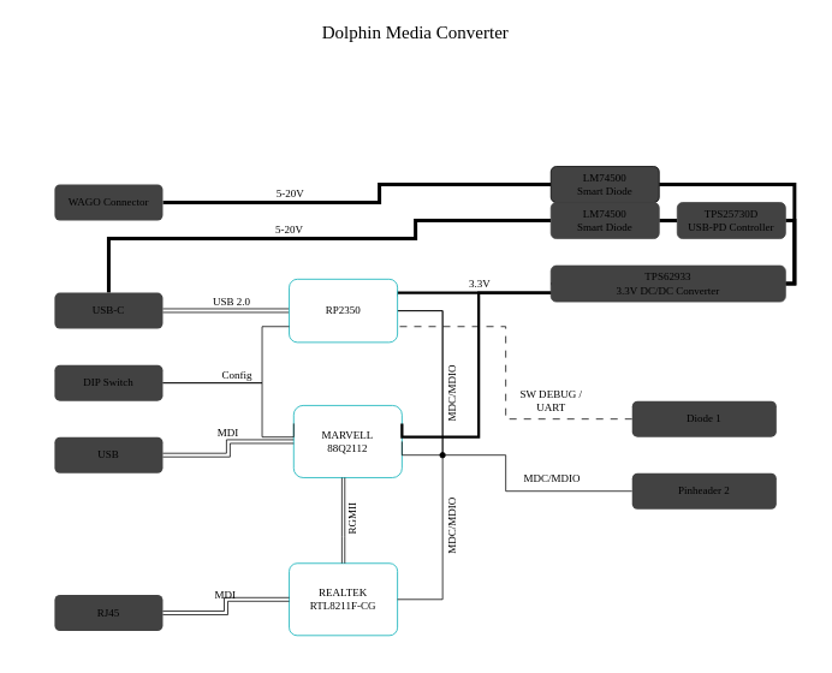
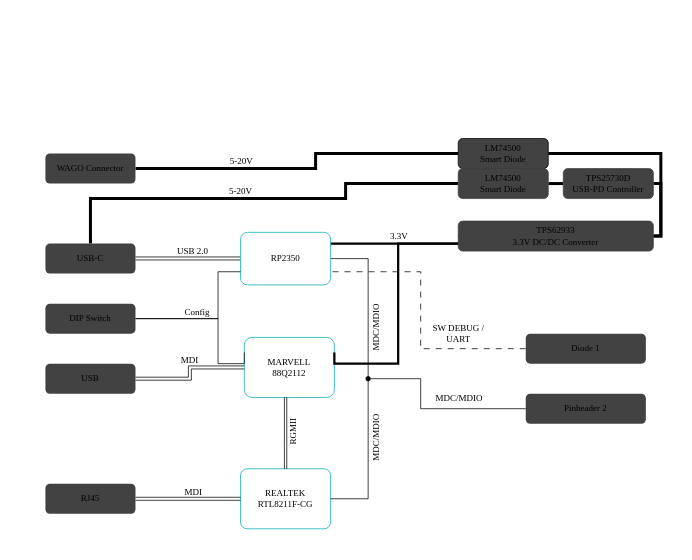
- <mxCell id="5" value="&lt;font style=&quot;font-size: 20px;&quot;&gt;Dolphin Media Converter&lt;/font&gt;" style="text;html=1;align=center;verticalAlign=middle;whiteSpace=wrap;rounded=0;fontFamily=Bosch Sans;" vertex="1" parent="1"><mxGeometry x="315" y="20" width="290" height="30" as="geometry" /></mxCell>
- <mxCell id="21" style="edgeStyle=orthogonalEdgeStyle;rounded=0;orthogonalLoop=1;jettySize=auto;html=1;entryX=1;entryY=0.5;entryDx=0;entryDy=0;fontFamily=Bosch Sans;fontSize=12;fontColor=default;endArrow=none;startFill=0;" edge="1" parent="1" source="41" target="16"><mxGeometry relative="1" as="geometry"><Array as="points"><mxPoint x="490" y="344" /><mxPoint x="490" y="504" /></Array></mxGeometry></mxCell>
- <mxCell id="8" value="RJ45" style="rounded=1;whiteSpace=wrap;html=1;strokeColor=none;fillColor=light-dark(#424242,#222222);fontFamily=Bosch Sans;" vertex="1" parent="1"><mxGeometry x="60" y="659" width="120" height="40" as="geometry" /></mxCell>
+ <mxCell id="8" value="RJ45" style="rounded=1;whiteSpace=wrap;html=1;strokeColor=none;fillColor=light-dark(#424242,#222222);fontFamily=Bosch Sans;" vertex="1" parent="1"><mxGeometry x="60" y="644" width="120" height="40" as="geometry" /></mxCell>
